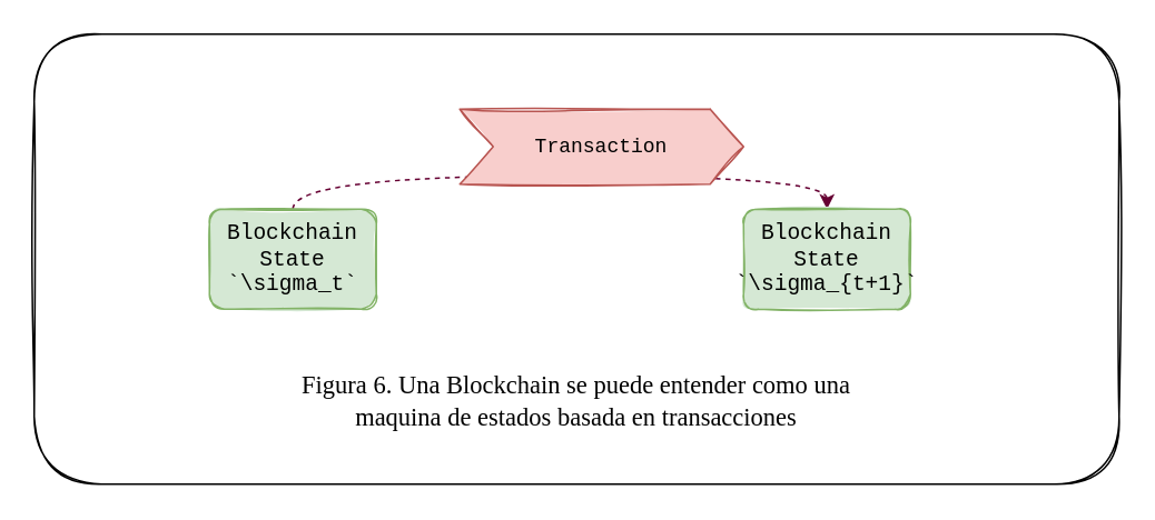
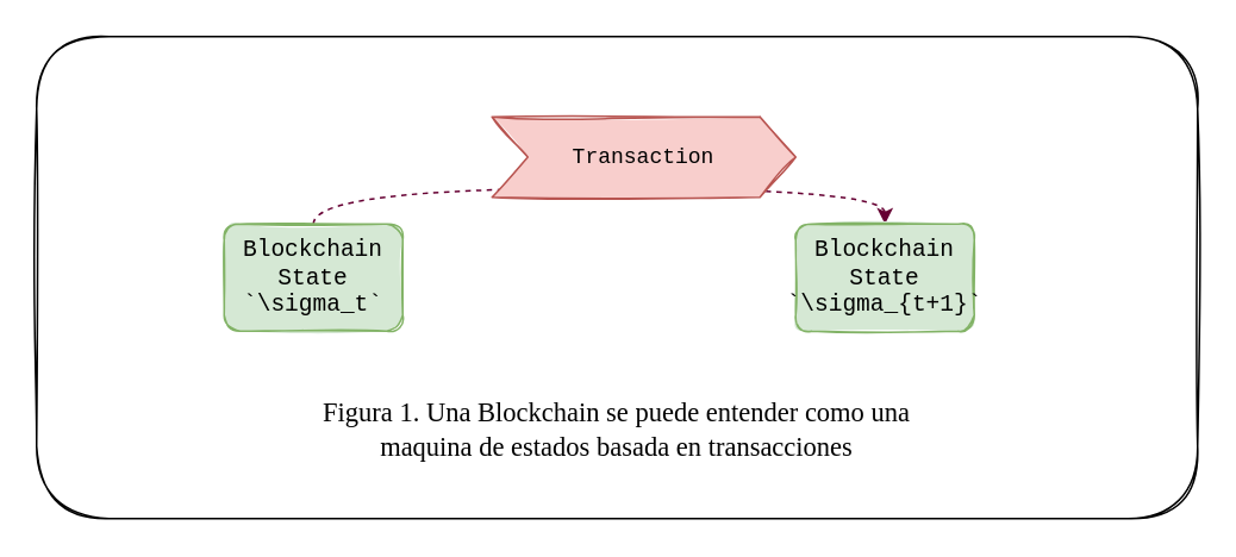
- <mxCell id="7" value="&lt;font style=&quot;font-size: 15px;&quot; face=&quot;Times New Roman&quot;&gt;Figura 6. Una Blockchain se puede entender como una maquina de estados basada en transacciones&lt;/font&gt;" style="text;html=1;strokeColor=none;fillColor=none;align=center;verticalAlign=middle;whiteSpace=wrap;rounded=0;sketch=1;fillStyle=solid;fontFamily=Courier New;fontSize=13;" parent="1" vertex="1"><mxGeometry x="155" y="225" width="380" height="30" as="geometry" /></mxCell>
+ <mxCell id="7" value="&lt;font style=&quot;font-size: 15px;&quot; face=&quot;Times New Roman&quot;&gt;Figura 1. Una Blockchain se puede entender como una maquina de estados basada en transacciones&lt;/font&gt;" style="text;html=1;strokeColor=none;fillColor=none;align=center;verticalAlign=middle;whiteSpace=wrap;rounded=0;sketch=1;fillStyle=solid;fontFamily=Courier New;fontSize=13;" parent="1" vertex="1"><mxGeometry x="155" y="225" width="380" height="30" as="geometry" /></mxCell>
